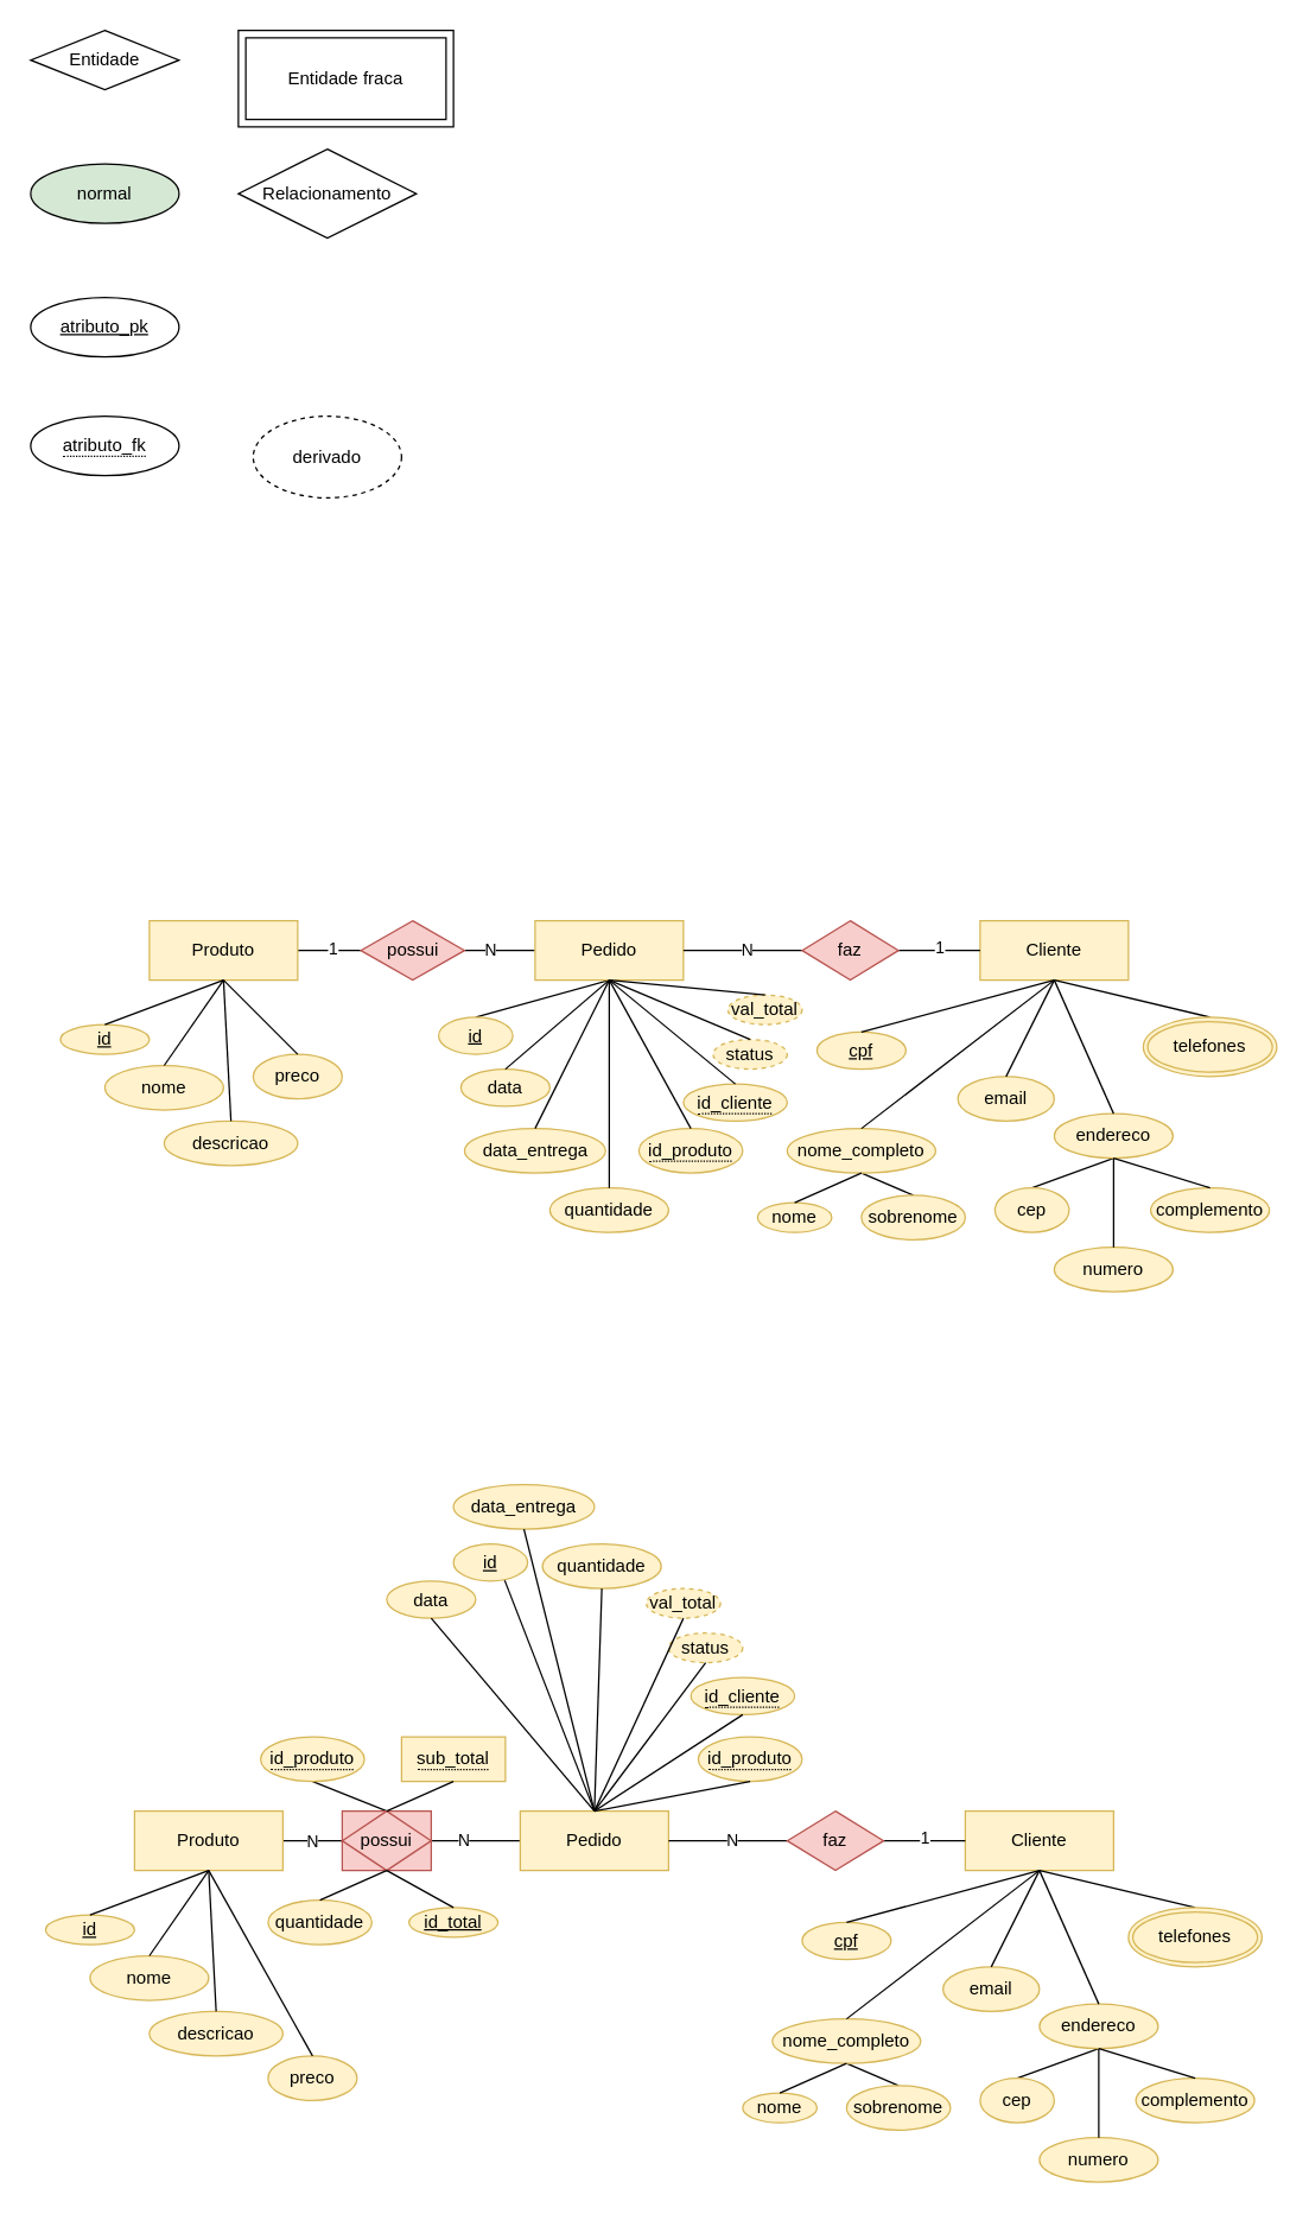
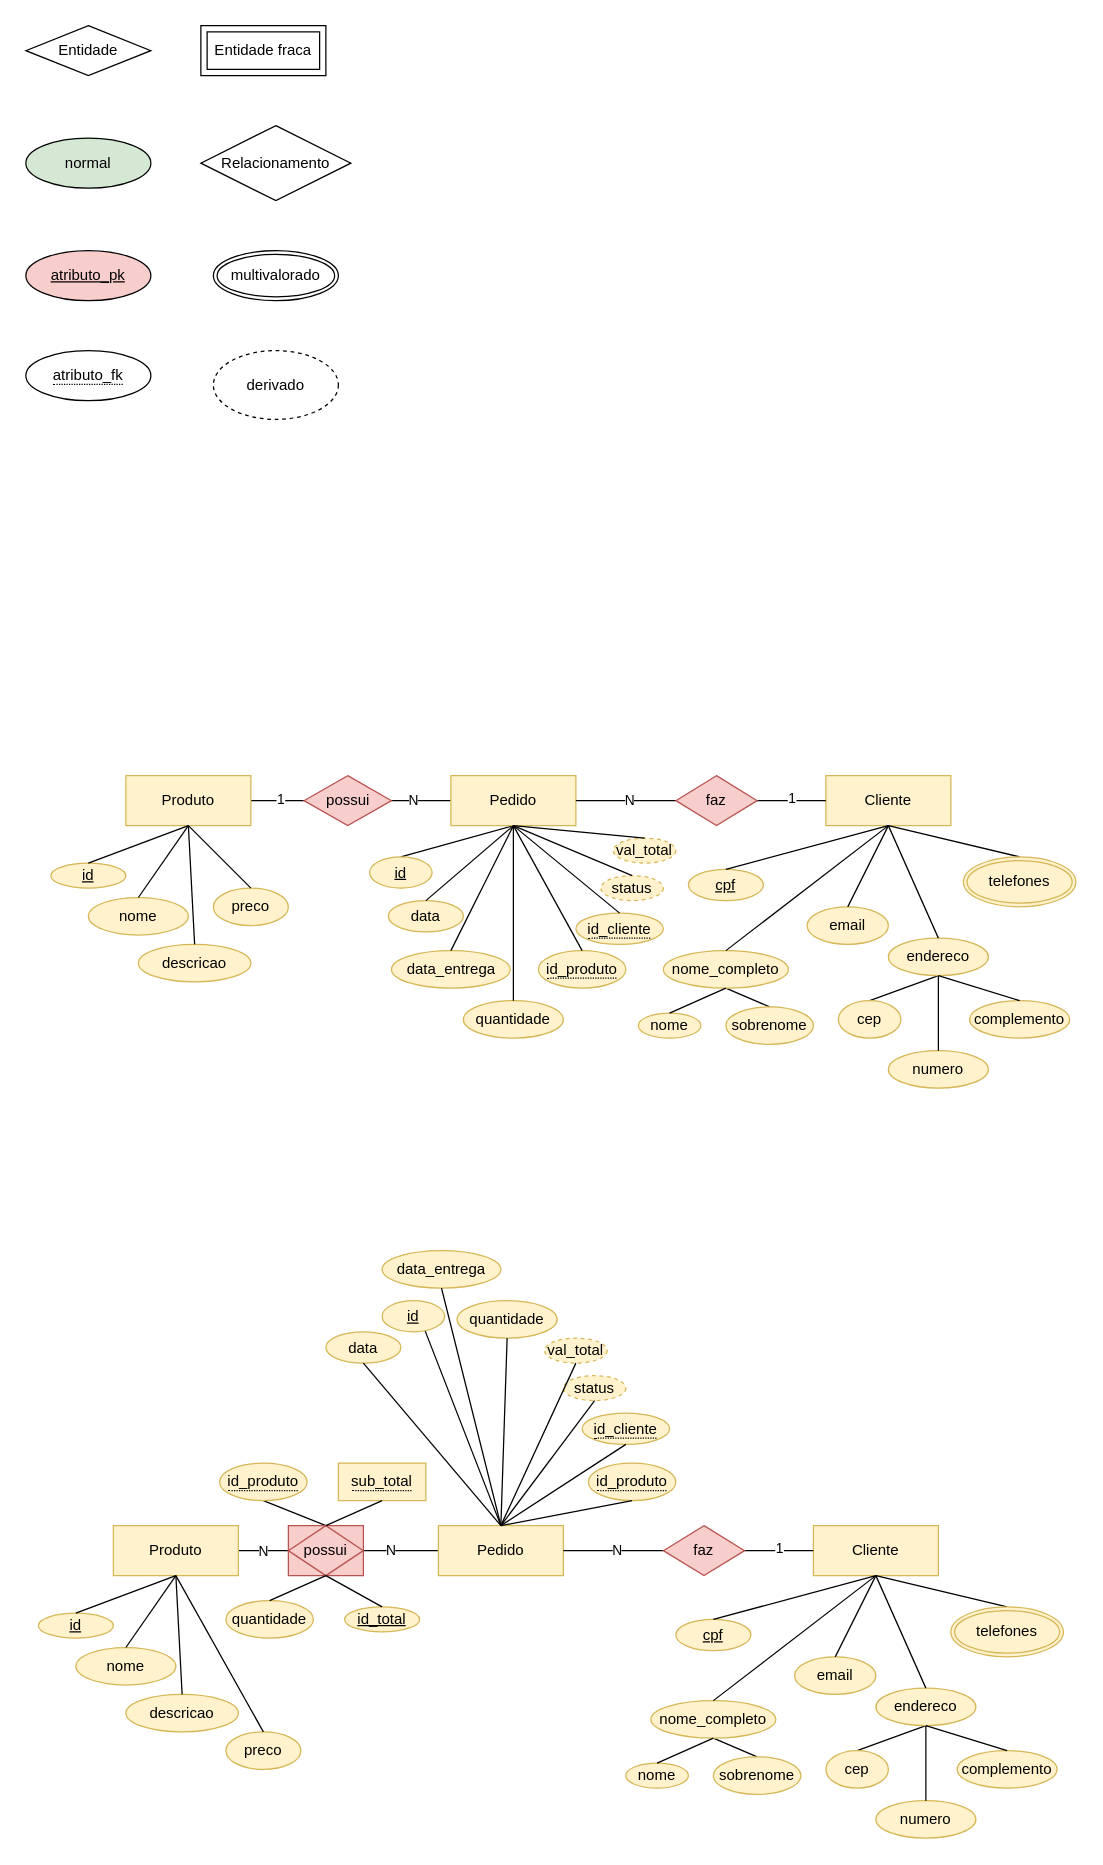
- <mxCell id="124" value="Entidade fraca" style="shape=ext;margin=3;double=1;whiteSpace=wrap;html=1;align=center;" vertex="1" parent="1"><mxGeometry x="160" y="20" width="145" height="65" as="geometry" /></mxCell>
+ <mxCell id="124" value="Entidade fraca" style="shape=ext;margin=3;double=1;whiteSpace=wrap;html=1;align=center;" vertex="1" parent="1"><mxGeometry x="160" y="20" width="100" height="40" as="geometry" /></mxCell>
- <mxCell id="119" value="atributo_pk" style="ellipse;whiteSpace=wrap;html=1;align=center;fontStyle=4;" vertex="1" parent="1"><mxGeometry x="20" y="200" width="100" height="40" as="geometry" /></mxCell>
+ <mxCell id="119" value="atributo_pk" style="ellipse;whiteSpace=wrap;html=1;align=center;fontStyle=4;fillColor=#f8cecc;" vertex="1" parent="1"><mxGeometry x="20" y="200" width="100" height="40" as="geometry" /></mxCell>
+ <mxCell id="122" value="multivalorado" style="ellipse;shape=doubleEllipse;margin=3;whiteSpace=wrap;html=1;align=center;" vertex="1" parent="1"><mxGeometry x="170" y="200" width="100" height="40" as="geometry" /></mxCell>
